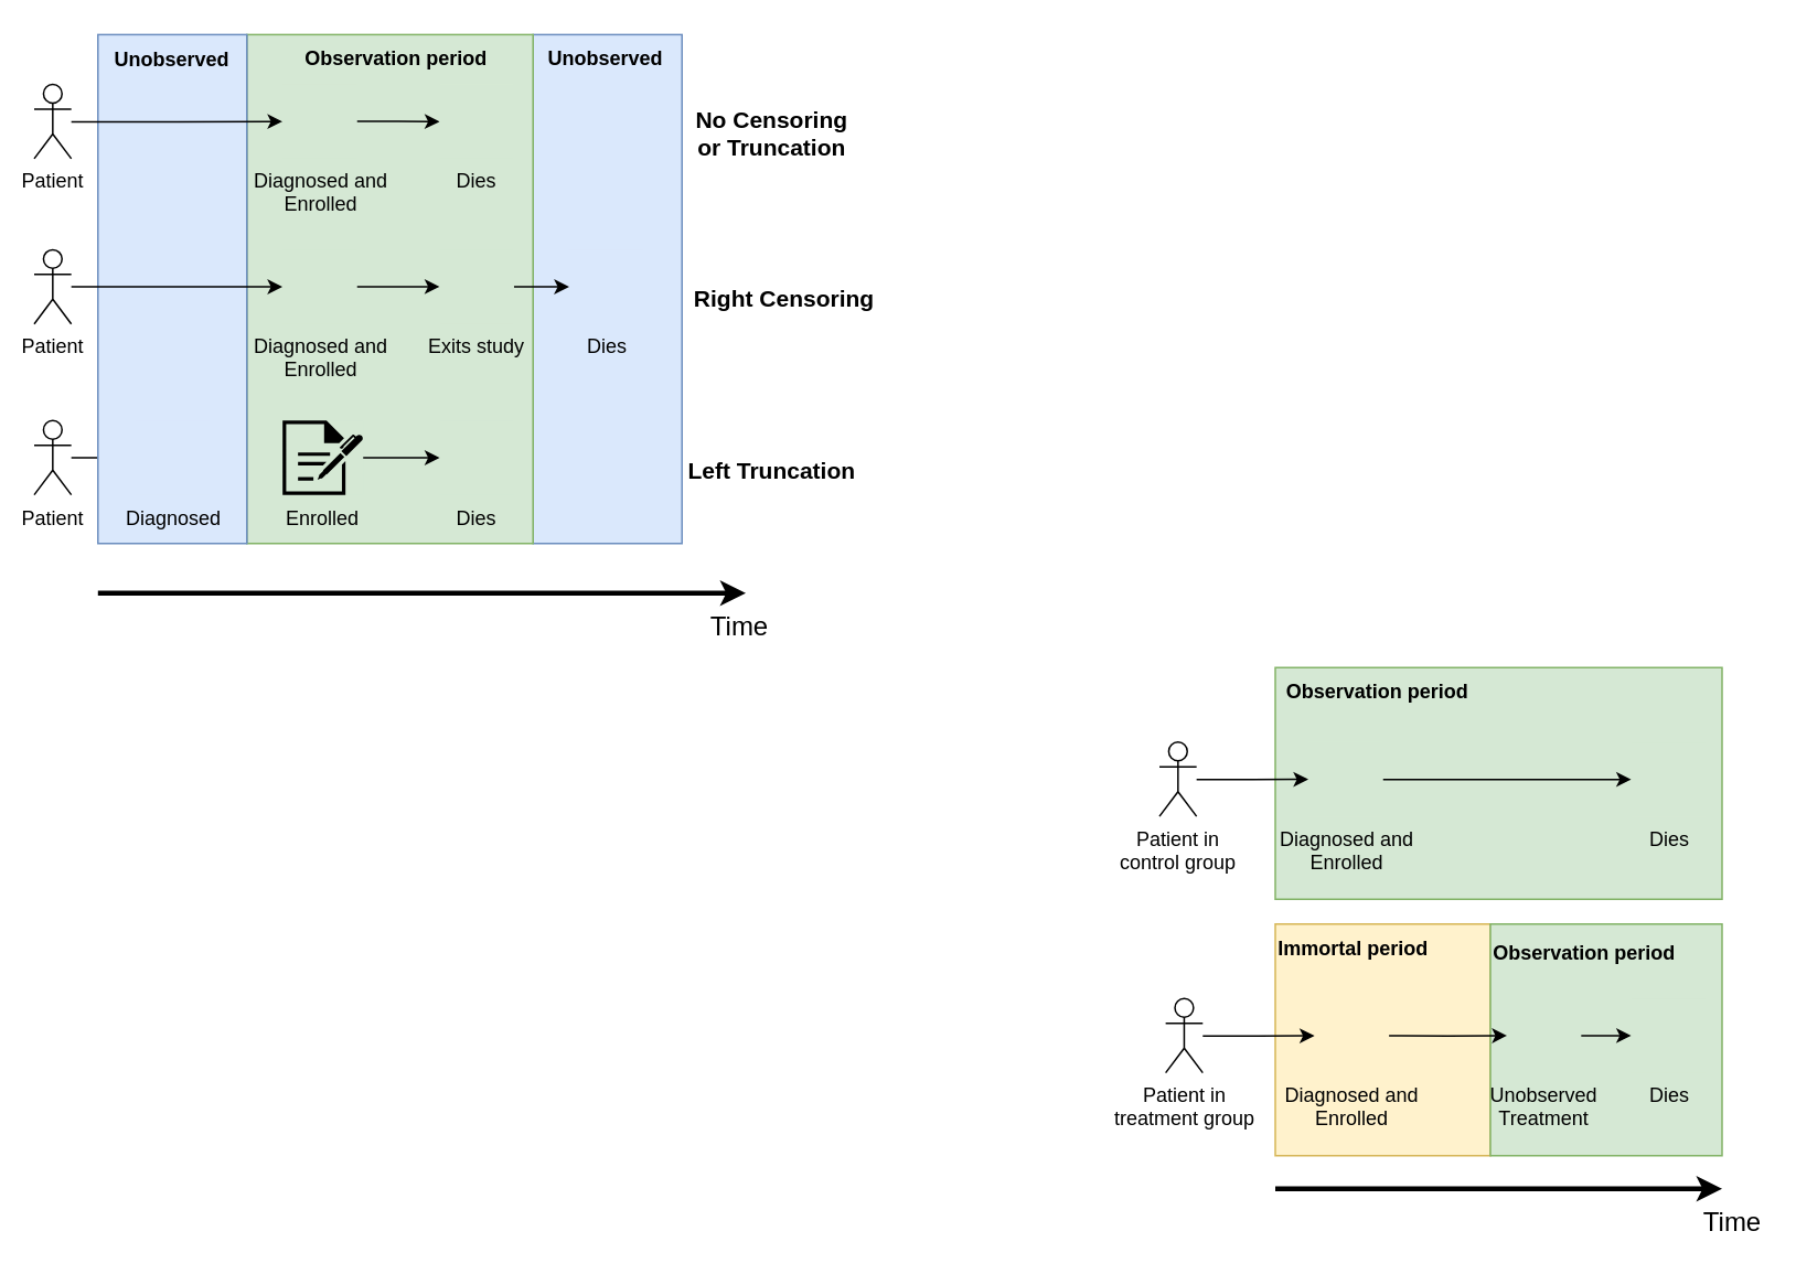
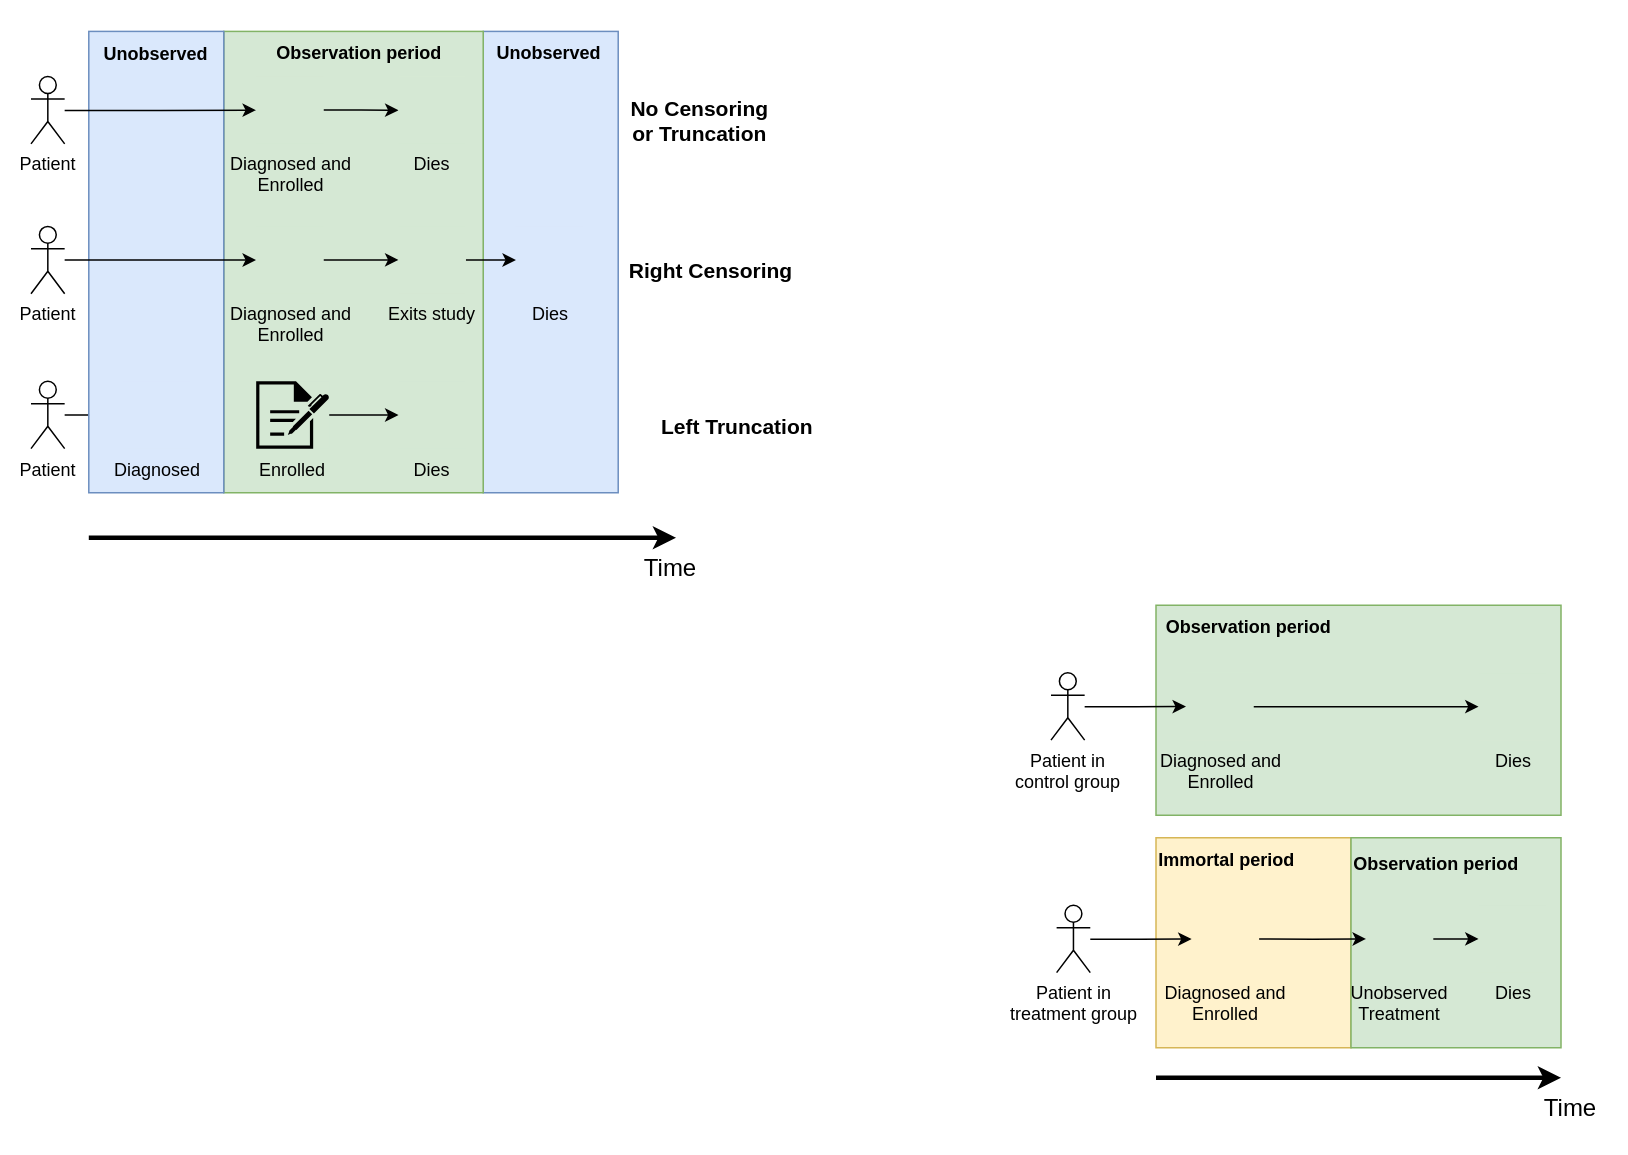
- <mxCell id="20" value="Left Truncation" style="text;html=1;strokeColor=none;fillColor=none;align=center;verticalAlign=middle;whiteSpace=wrap;rounded=0;fontSize=14;fontStyle=1" vertex="1" parent="1"><mxGeometry x="411.47" y="268.6" width="110" height="30" as="geometry" /></mxCell>
+ <mxCell id="20" value="Left Truncation" style="text;html=1;strokeColor=none;fillColor=none;align=center;verticalAlign=middle;whiteSpace=wrap;rounded=0;fontSize=14;fontStyle=1" vertex="1" parent="1"><mxGeometry x="436.47" y="268.6" width="110" height="30" as="geometry" /></mxCell>
